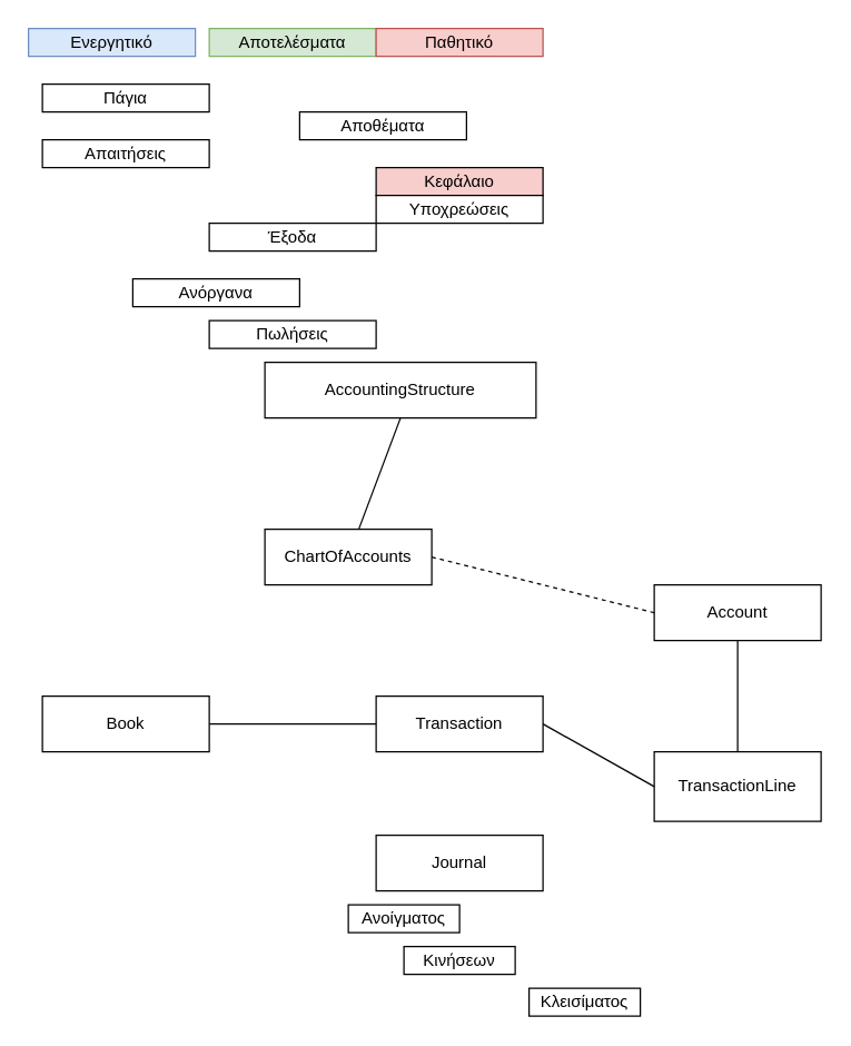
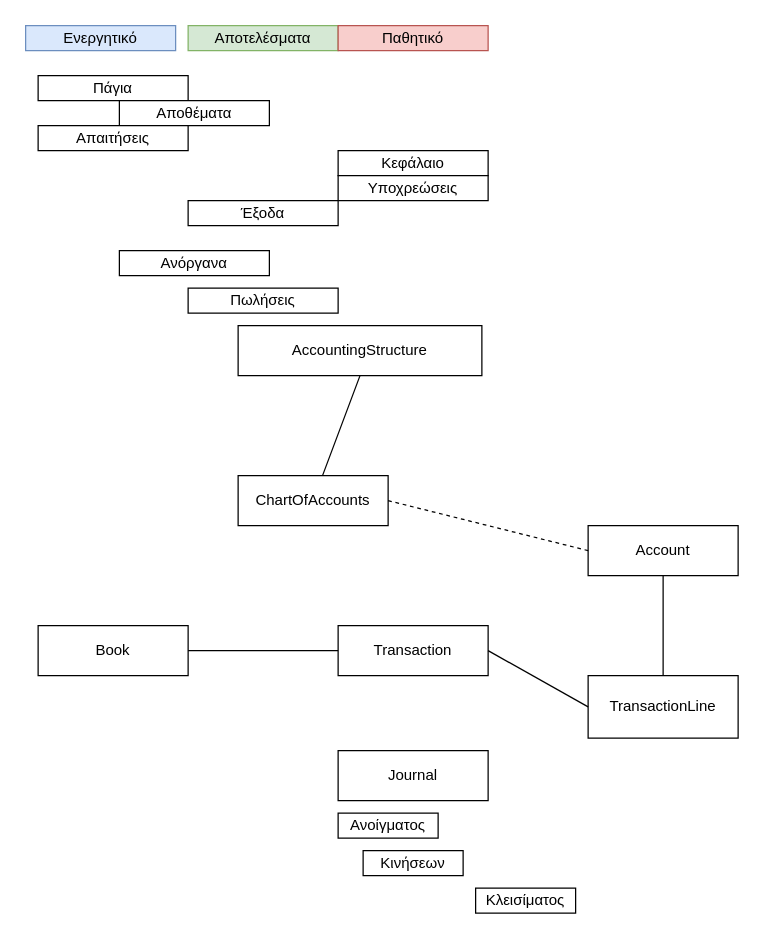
- <mxCell id="14" value="Αποθέματα" style="rounded=0;whiteSpace=wrap;html=1;" vertex="1" parent="1"><mxGeometry x="215" y="80" width="120" height="20" as="geometry" /></mxCell>
+ <mxCell id="14" value="Αποθέματα" style="rounded=0;whiteSpace=wrap;html=1;" vertex="1" parent="1"><mxGeometry x="95" y="80" width="120" height="20" as="geometry" /></mxCell>
- <mxCell id="16" value="Κεφάλαιο" style="rounded=0;whiteSpace=wrap;html=1;fillColor=#f8cecc;" vertex="1" parent="1"><mxGeometry x="270" y="120" width="120" height="20" as="geometry" /></mxCell>
+ <mxCell id="16" value="Κεφάλαιο" style="rounded=0;whiteSpace=wrap;html=1;" vertex="1" parent="1"><mxGeometry x="270" y="120" width="120" height="20" as="geometry" /></mxCell>
- <mxCell id="24" value="Ανοίγματος" style="rounded=0;whiteSpace=wrap;html=1;" vertex="1" parent="1"><mxGeometry x="250" y="650" width="80" height="20" as="geometry" /></mxCell>
+ <mxCell id="24" value="Ανοίγματος" style="rounded=0;whiteSpace=wrap;html=1;" vertex="1" parent="1"><mxGeometry x="270" y="650" width="80" height="20" as="geometry" /></mxCell>
